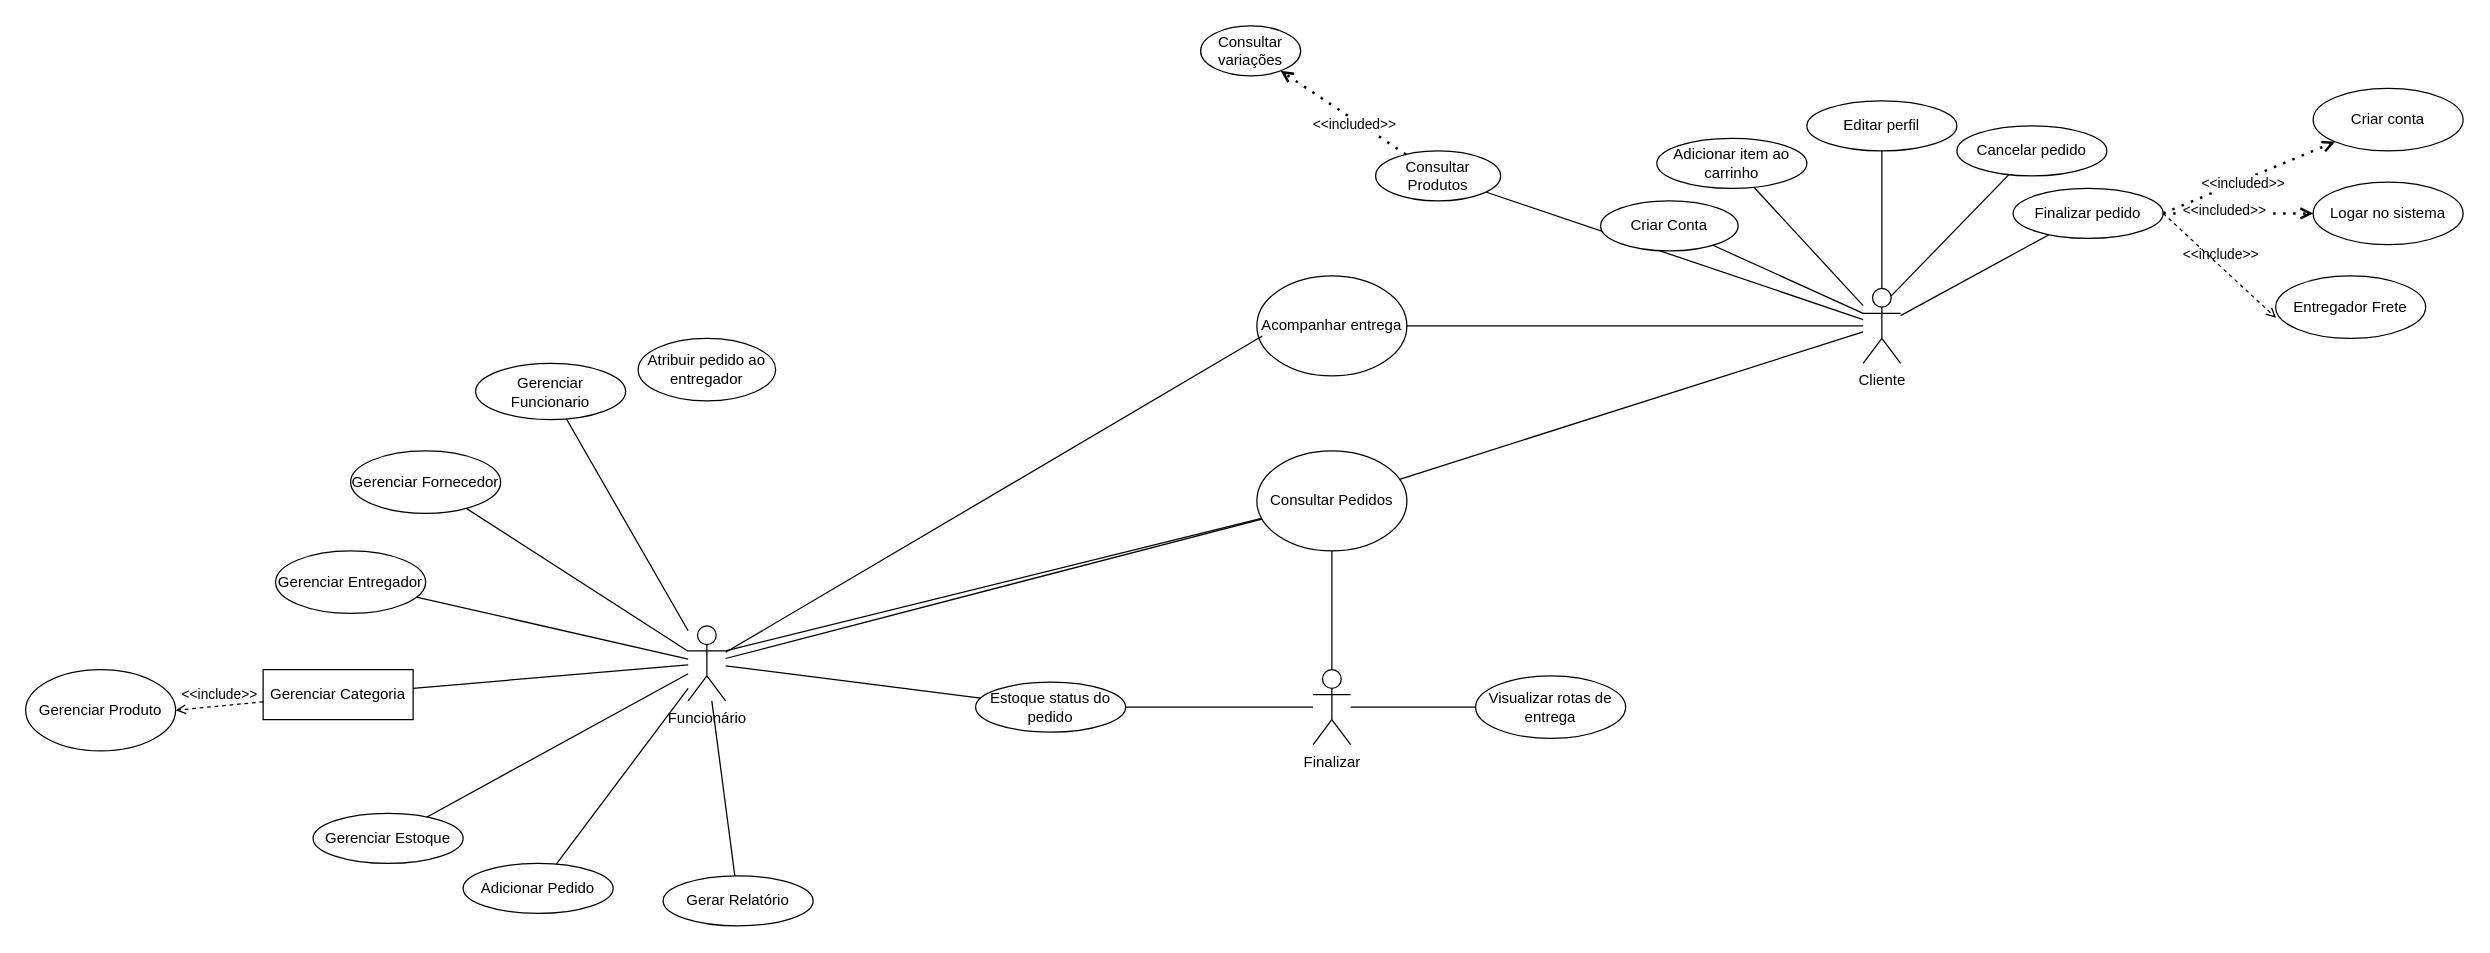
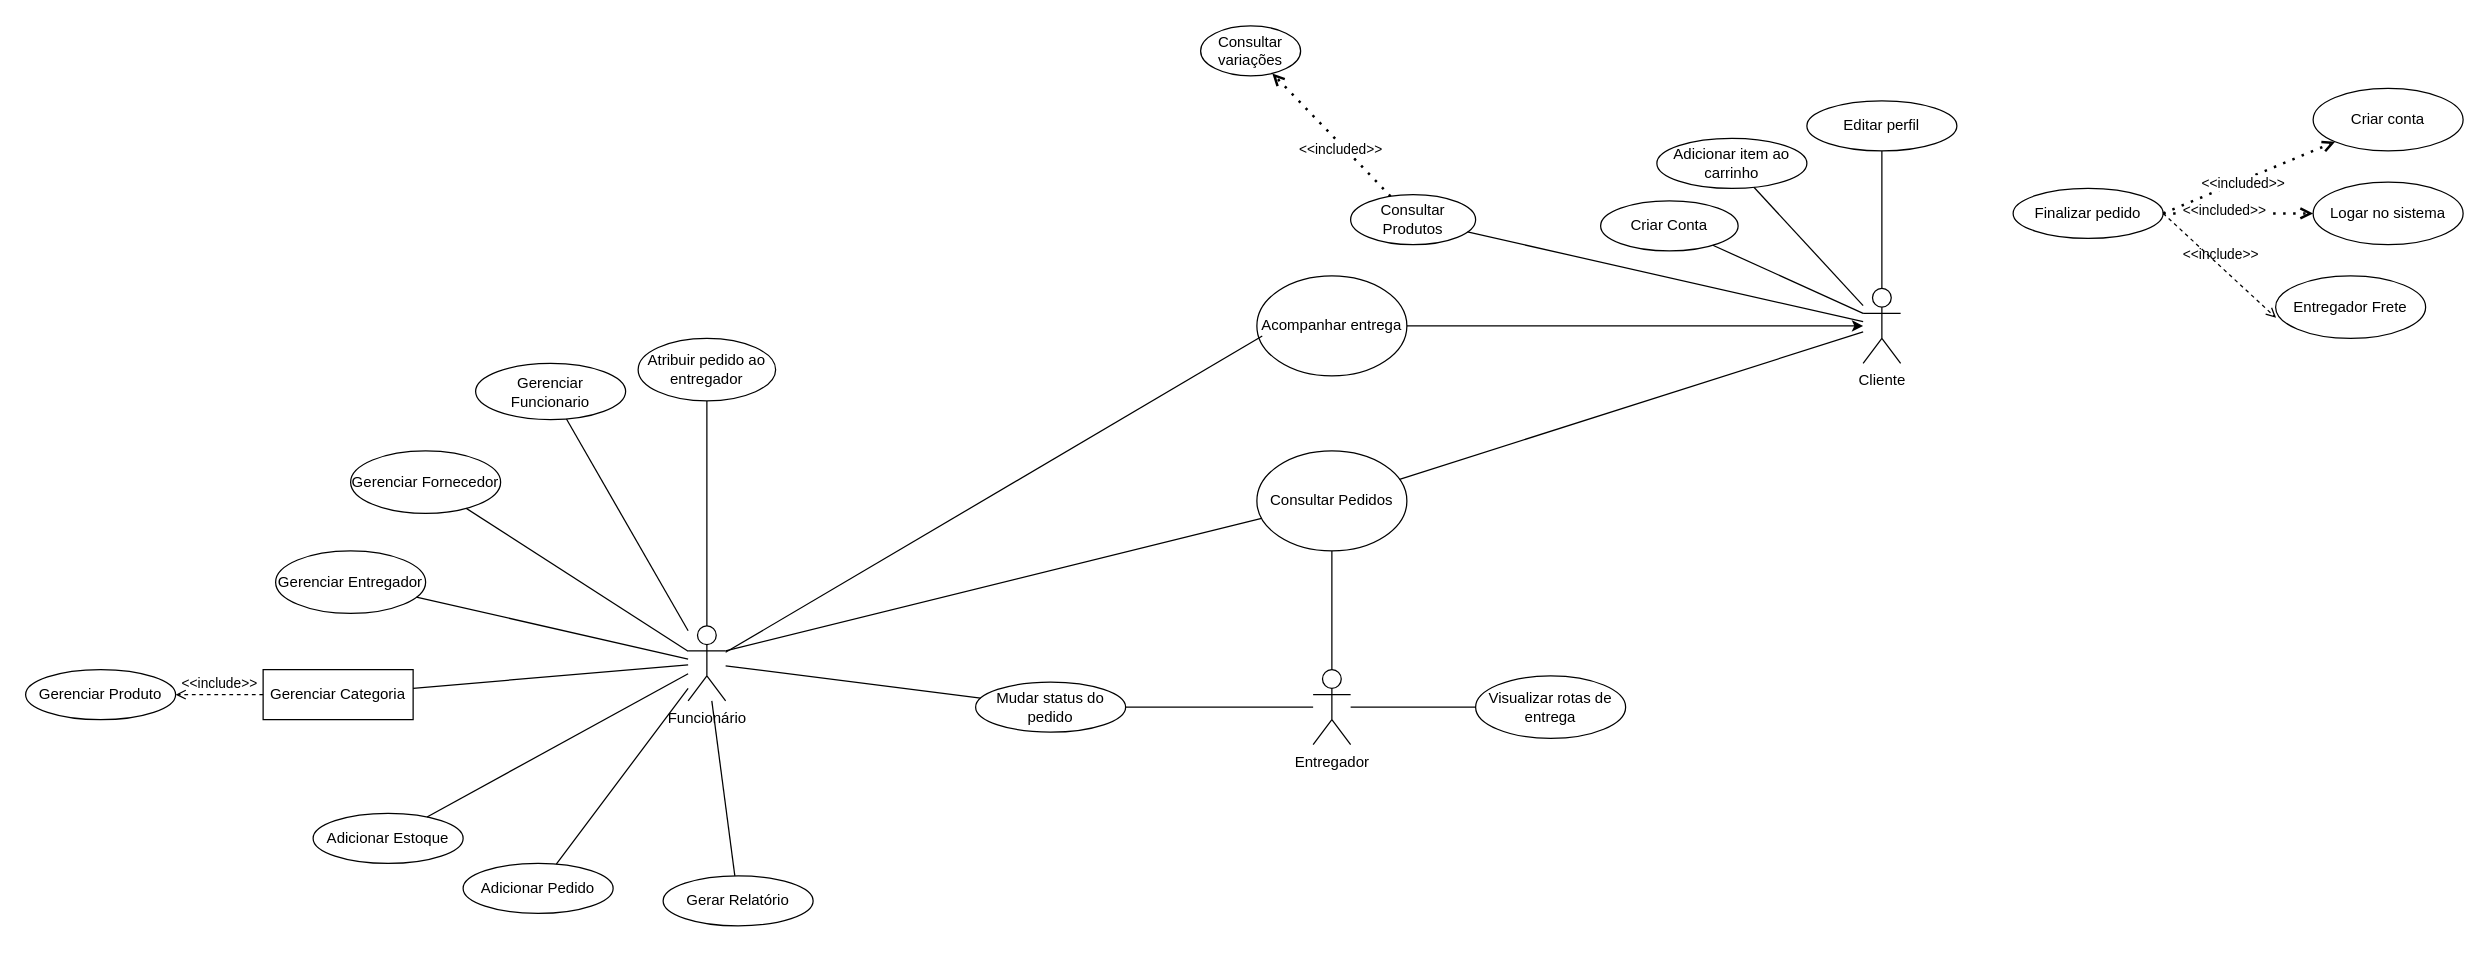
- <mxCell id="28" value="Cancelar pedido" style="ellipse;whiteSpace=wrap;html=1;" parent="1" vertex="1"><mxGeometry x="1565" y="100" width="120" height="40" as="geometry" /></mxCell>
- <mxCell id="3" value="Consultar Produtos" style="ellipse;whiteSpace=wrap;html=1;" parent="1" vertex="1"><mxGeometry x="1100" y="120" width="100" height="40" as="geometry" /></mxCell>
+ <mxCell id="3" value="Consultar Produtos" style="ellipse;whiteSpace=wrap;html=1;" parent="1" vertex="1"><mxGeometry x="1080" y="155" width="100" height="40" as="geometry" /></mxCell>
- <mxCell id="29" value="" style="endArrow=none;html=1;rounded=0;exitX=0.75;exitY=0.1;exitDx=0;exitDy=0;exitPerimeter=0;" parent="1" source="2" target="28" edge="1"><mxGeometry width="50" height="50" relative="1" as="geometry"><mxPoint x="1582.201" y="158.831" as="sourcePoint" /><mxPoint x="1080" y="430" as="targetPoint" /></mxGeometry></mxCell>
- <mxCell id="8" value="" style="endArrow=none;html=1;rounded=0;" parent="1" source="2" target="7" edge="1"><mxGeometry width="50" height="50" relative="1" as="geometry"><mxPoint x="1030" y="470" as="sourcePoint" /><mxPoint x="1080" y="420" as="targetPoint" /></mxGeometry></mxCell>
- <mxCell id="34" value="" style="endArrow=none;html=1;rounded=0;" parent="1" source="32" target="2" edge="1"><mxGeometry width="50" height="50" relative="1" as="geometry"><mxPoint x="1030" y="540" as="sourcePoint" /><mxPoint x="1080" y="490" as="targetPoint" /></mxGeometry></mxCell>
+ <mxCell id="34" value="" style="endArrow=classic;html=1;rounded=0;" parent="1" source="32" target="2" edge="1"><mxGeometry width="50" height="50" relative="1" as="geometry"><mxPoint x="1030" y="540" as="sourcePoint" /><mxPoint x="1080" y="490" as="targetPoint" /></mxGeometry></mxCell>
- <mxCell id="18" value="" style="endArrow=none;html=1;rounded=0;" parent="1" source="15" target="30" edge="1"><mxGeometry width="50" height="50" relative="1" as="geometry"><mxPoint x="1030" y="540" as="sourcePoint" /><mxPoint x="1080" y="490" as="targetPoint" /></mxGeometry></mxCell>
+ <mxCell id="18" value="" style="endArrow=none;html=1;rounded=0;" parent="1" source="15" target="16" edge="1"><mxGeometry width="50" height="50" relative="1" as="geometry"><mxPoint x="1030" y="540" as="sourcePoint" /><mxPoint x="1080" y="490" as="targetPoint" /></mxGeometry></mxCell>
- <mxCell id="17" value="Estoque status do pedido" style="ellipse;whiteSpace=wrap;html=1;" parent="1" vertex="1"><mxGeometry x="780" y="545" width="120" height="40" as="geometry" /></mxCell>
+ <mxCell id="17" value="Mudar status do pedido" style="ellipse;whiteSpace=wrap;html=1;" parent="1" vertex="1"><mxGeometry x="780" y="545" width="120" height="40" as="geometry" /></mxCell>
- <mxCell id="43" value="Gerenciar Produto" style="ellipse;whiteSpace=wrap;html=1;" parent="1" vertex="1"><mxGeometry x="20" y="535" width="120" height="65" as="geometry" /></mxCell>
+ <mxCell id="43" value="Gerenciar Produto" style="ellipse;whiteSpace=wrap;html=1;" parent="1" vertex="1"><mxGeometry x="20" y="535" width="120" height="40" as="geometry" /></mxCell>
- <mxCell id="20" value="Finalizar" style="shape=umlActor;verticalLabelPosition=bottom;verticalAlign=top;html=1;outlineConnect=0;" parent="1" vertex="1"><mxGeometry x="1050" y="535" width="30" height="60" as="geometry" /></mxCell>
+ <mxCell id="20" value="Entregador" style="shape=umlActor;verticalLabelPosition=bottom;verticalAlign=top;html=1;outlineConnect=0;" parent="1" vertex="1"><mxGeometry x="1050" y="535" width="30" height="60" as="geometry" /></mxCell>
- <mxCell id="44" value="Gerenciar Estoque" style="ellipse;whiteSpace=wrap;html=1;" parent="1" vertex="1"><mxGeometry x="250" y="650" width="120" height="40" as="geometry" /></mxCell>
+ <mxCell id="44" value="Adicionar Estoque" style="ellipse;whiteSpace=wrap;html=1;" parent="1" vertex="1"><mxGeometry x="250" y="650" width="120" height="40" as="geometry" /></mxCell>
